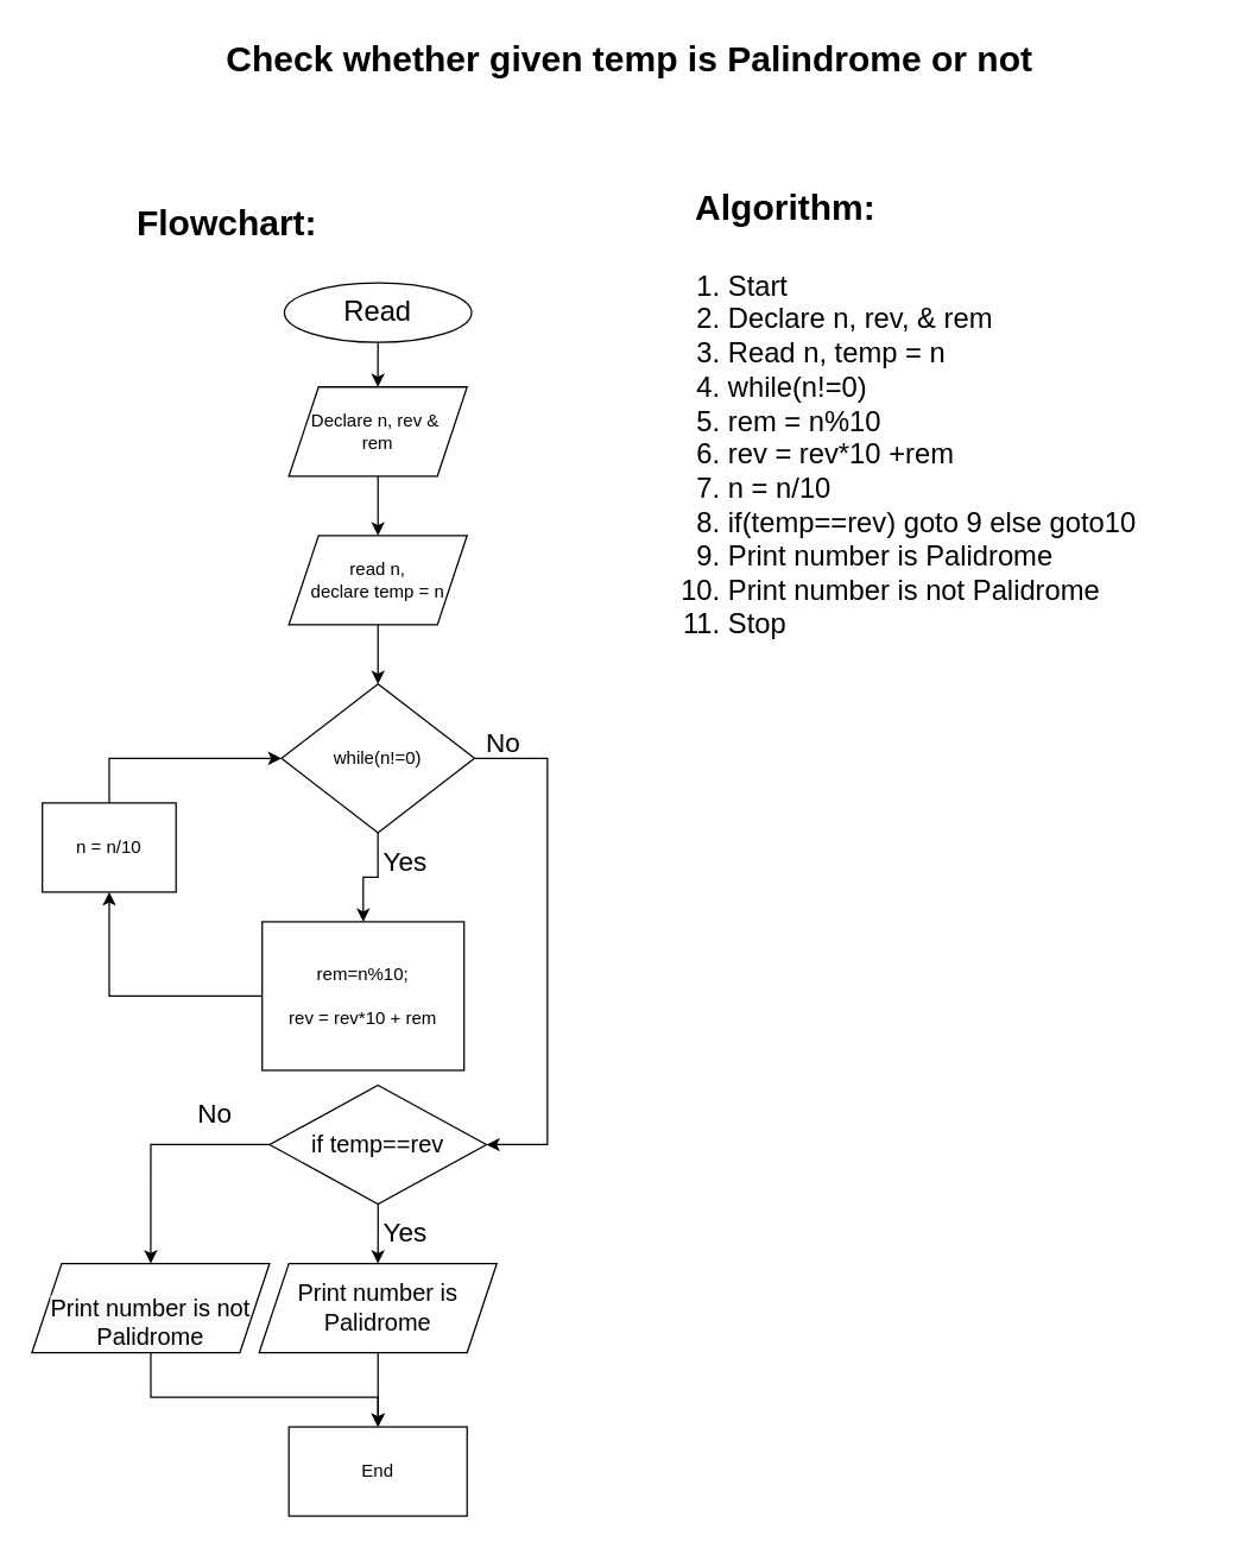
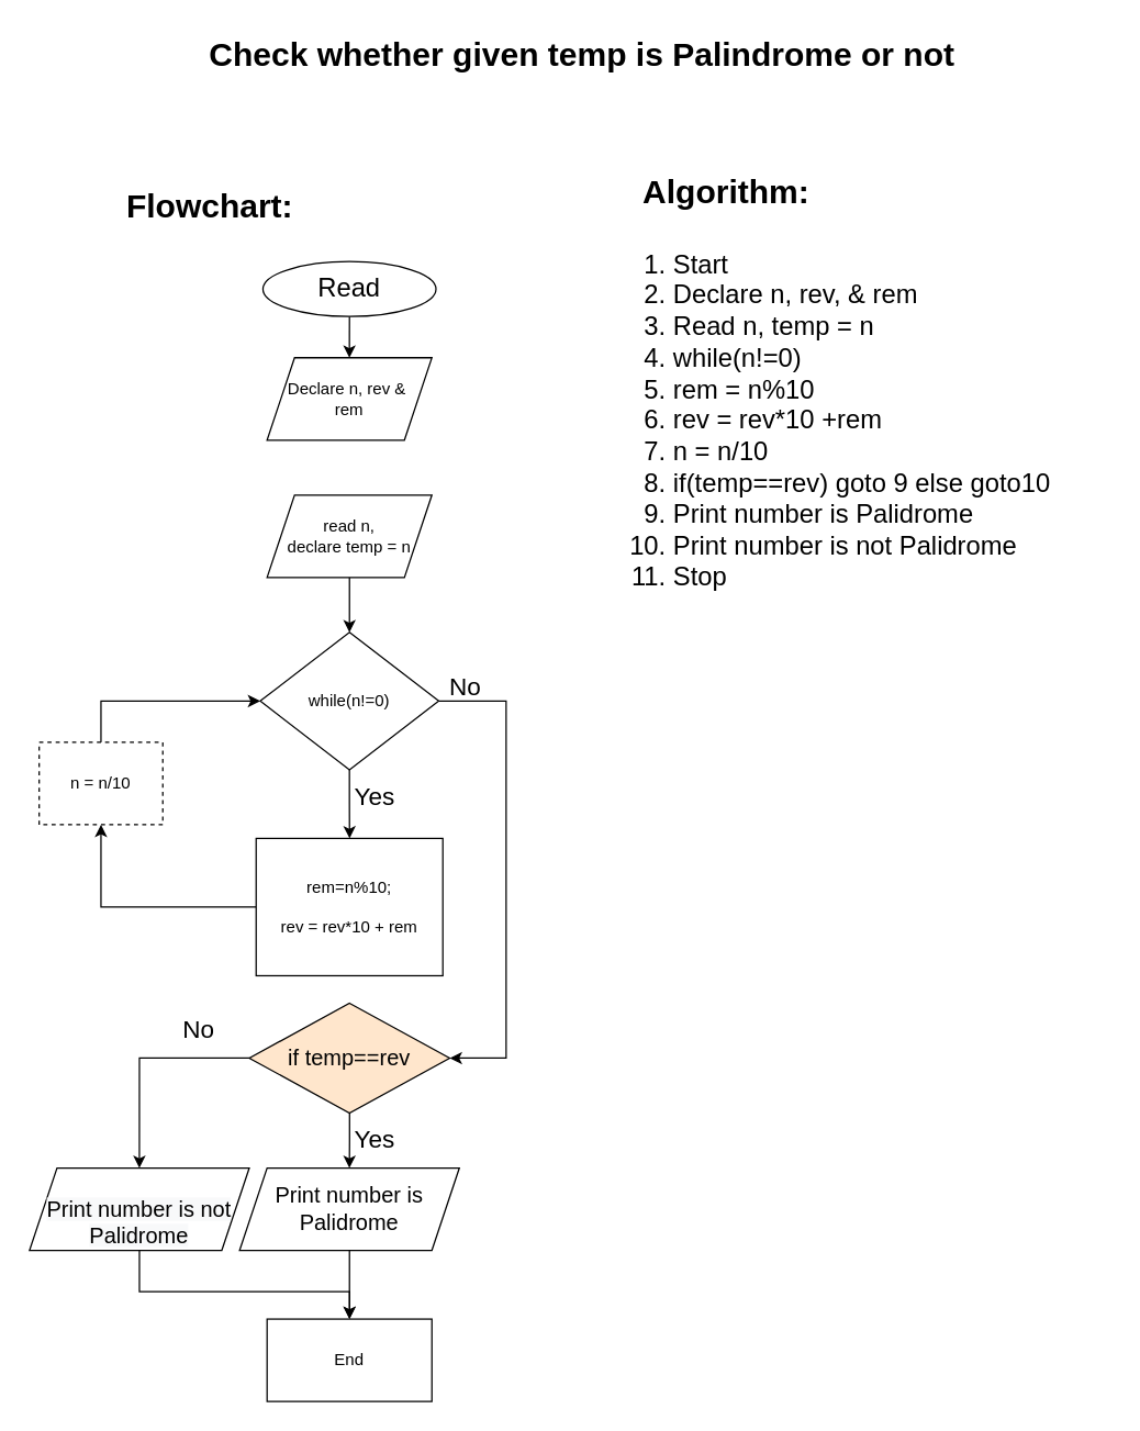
- <mxCell id="15" value="" style="edgeStyle=orthogonalEdgeStyle;rounded=0;orthogonalLoop=1;jettySize=auto;html=1;" parent="1" source="16" target="9" edge="1"><mxGeometry relative="1" as="geometry" /></mxCell>
- <mxCell id="18" value="n = n/10" style="rounded=0;whiteSpace=wrap;html=1;" parent="1" vertex="1"><mxGeometry x="28" y="540" width="90" height="60" as="geometry" /></mxCell>
+ <mxCell id="18" value="n = n/10" style="rounded=0;whiteSpace=wrap;html=1;dashed=1;" parent="1" vertex="1"><mxGeometry x="28" y="540" width="90" height="60" as="geometry" /></mxCell>
- <mxCell id="14" value="rem=n%10;&lt;br&gt;&lt;br&gt;rev = rev*10 + rem" style="rounded=0;whiteSpace=wrap;html=1;" parent="1" vertex="1"><mxGeometry x="175.97" y="620" width="135.94" height="100" as="geometry" /></mxCell>
+ <mxCell id="14" value="rem=n%10;&lt;br&gt;&lt;br&gt;rev = rev*10 + rem" style="rounded=0;whiteSpace=wrap;html=1;" parent="1" vertex="1"><mxGeometry x="185.97" y="610" width="135.94" height="100" as="geometry" /></mxCell>
- <mxCell id="24" value="if temp==rev" style="rhombus;whiteSpace=wrap;html=1;fontSize=16;" parent="1" vertex="1"><mxGeometry x="180.97" y="730" width="145.94" height="80" as="geometry" /></mxCell>
+ <mxCell id="24" value="if temp==rev" style="rhombus;whiteSpace=wrap;html=1;fontSize=16;fillColor=#ffe6cc;" parent="1" vertex="1"><mxGeometry x="180.97" y="730" width="145.94" height="80" as="geometry" /></mxCell>
